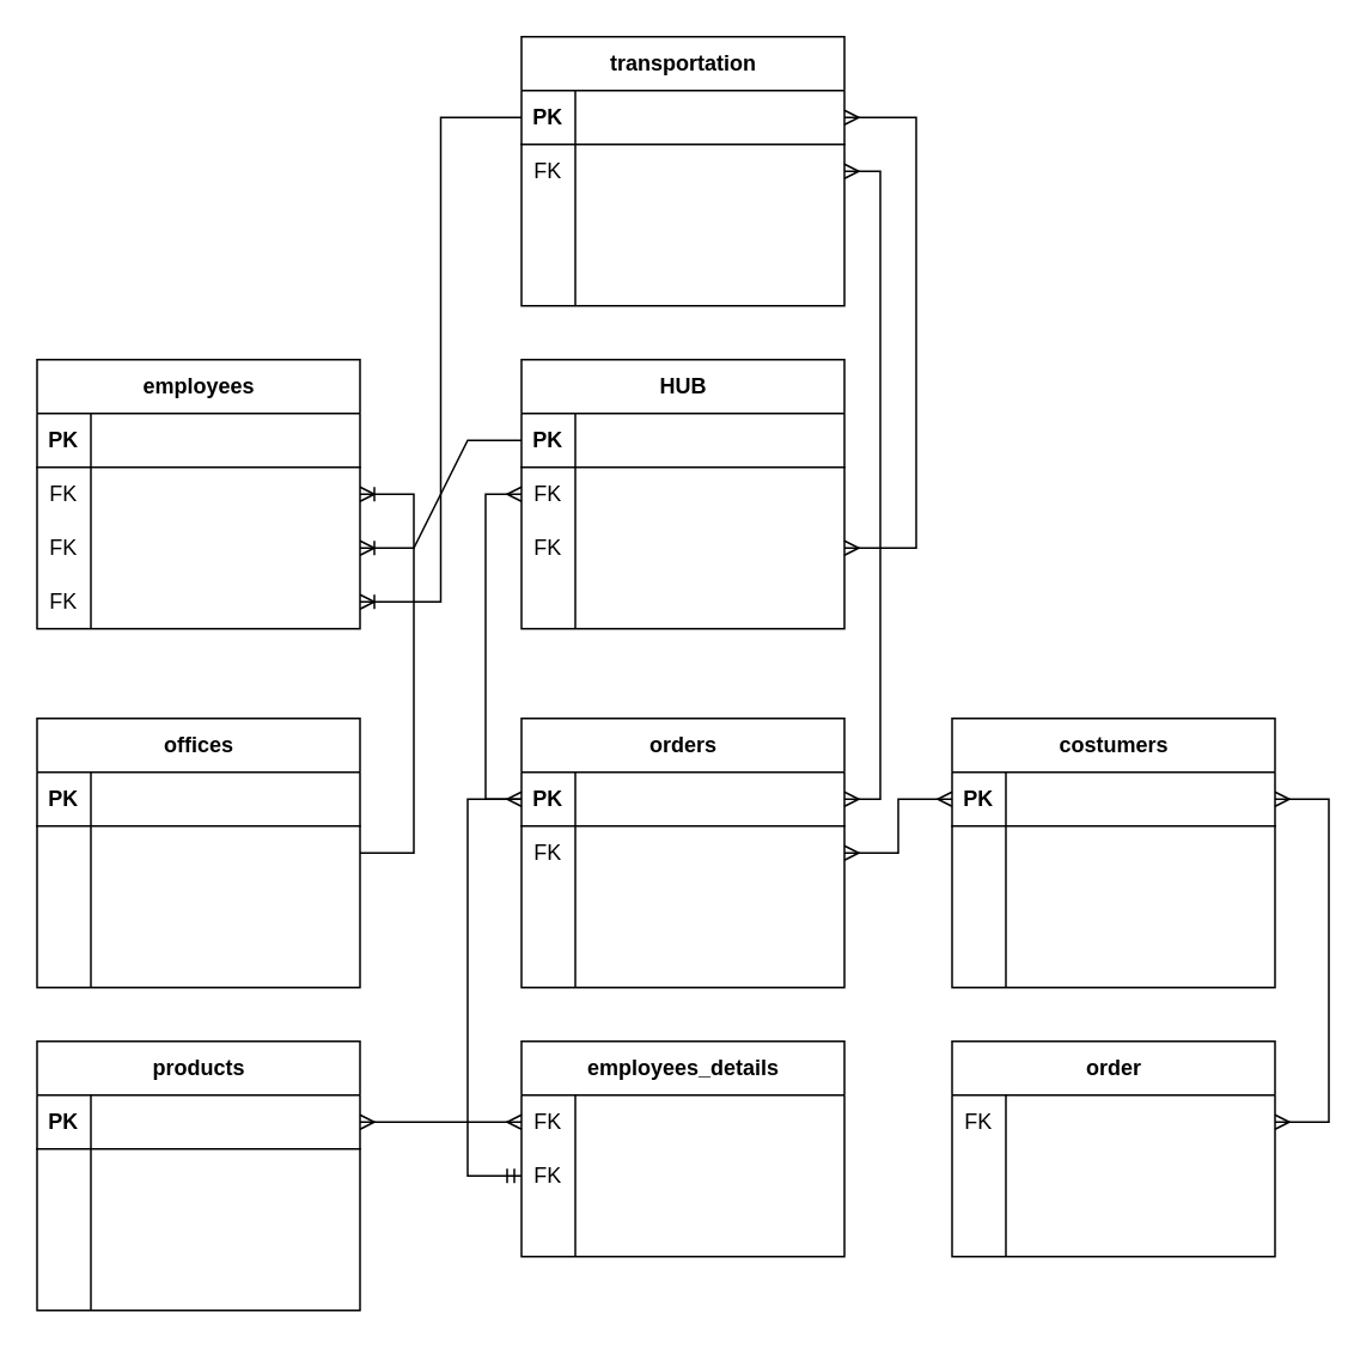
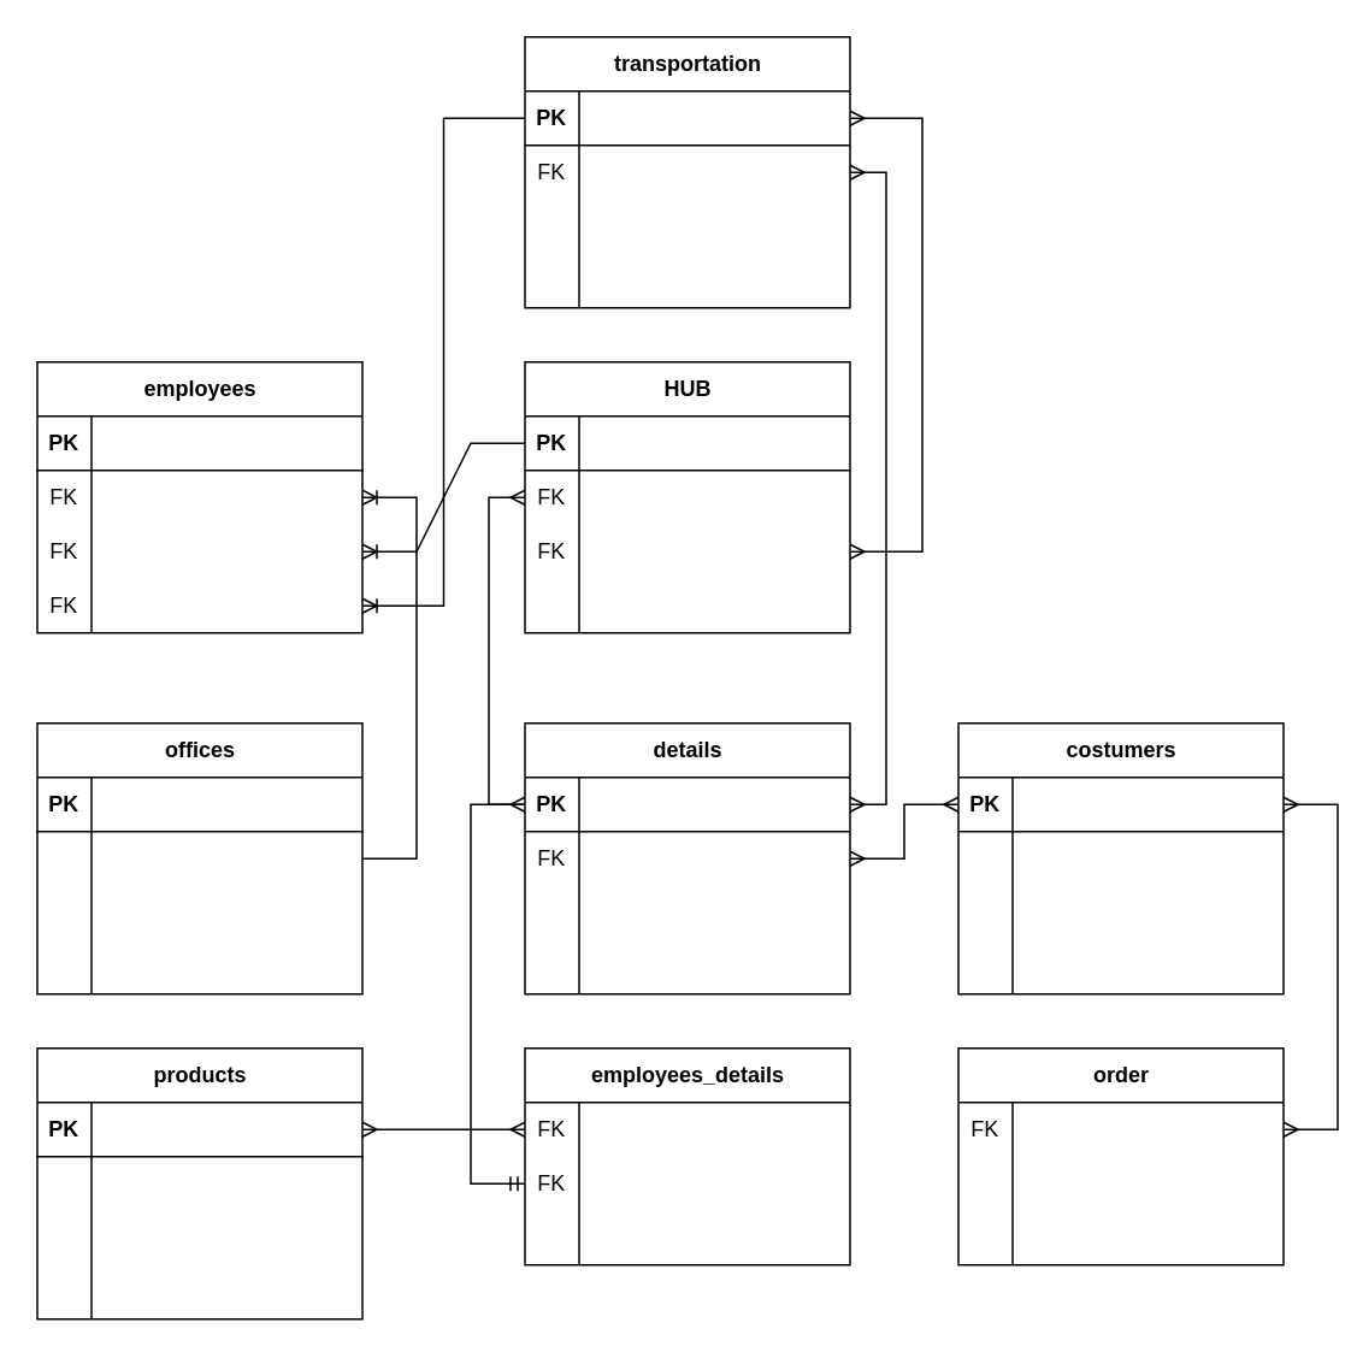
- <mxCell id="54" value="orders" style="shape=table;startSize=30;container=1;collapsible=1;childLayout=tableLayout;fixedRows=1;rowLines=0;fontStyle=1;align=center;resizeLast=1;html=1;" vertex="1" parent="1"><mxGeometry x="290" y="400" width="180" height="150" as="geometry" /></mxCell>
+ <mxCell id="54" value="details" style="shape=table;startSize=30;container=1;collapsible=1;childLayout=tableLayout;fixedRows=1;rowLines=0;fontStyle=1;align=center;resizeLast=1;html=1;" vertex="1" parent="1"><mxGeometry x="290" y="400" width="180" height="150" as="geometry" /></mxCell>
